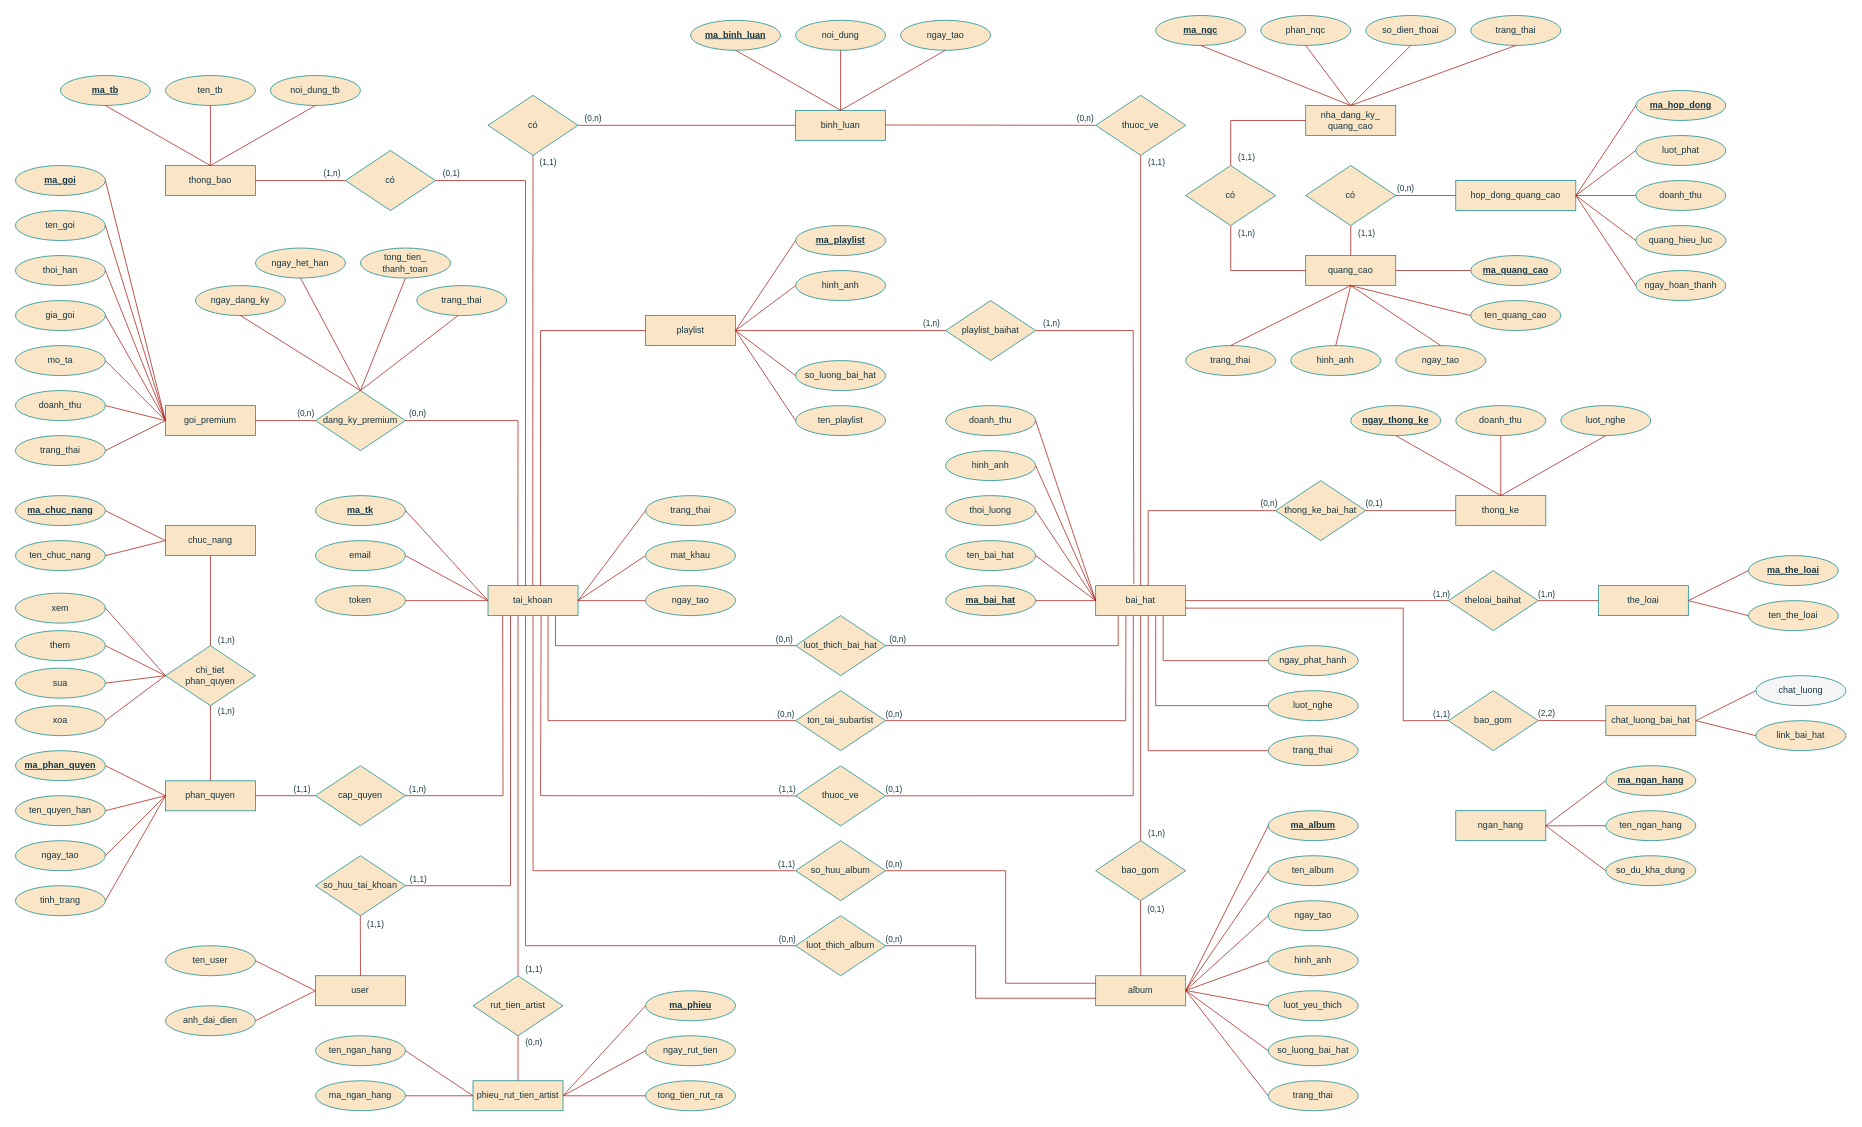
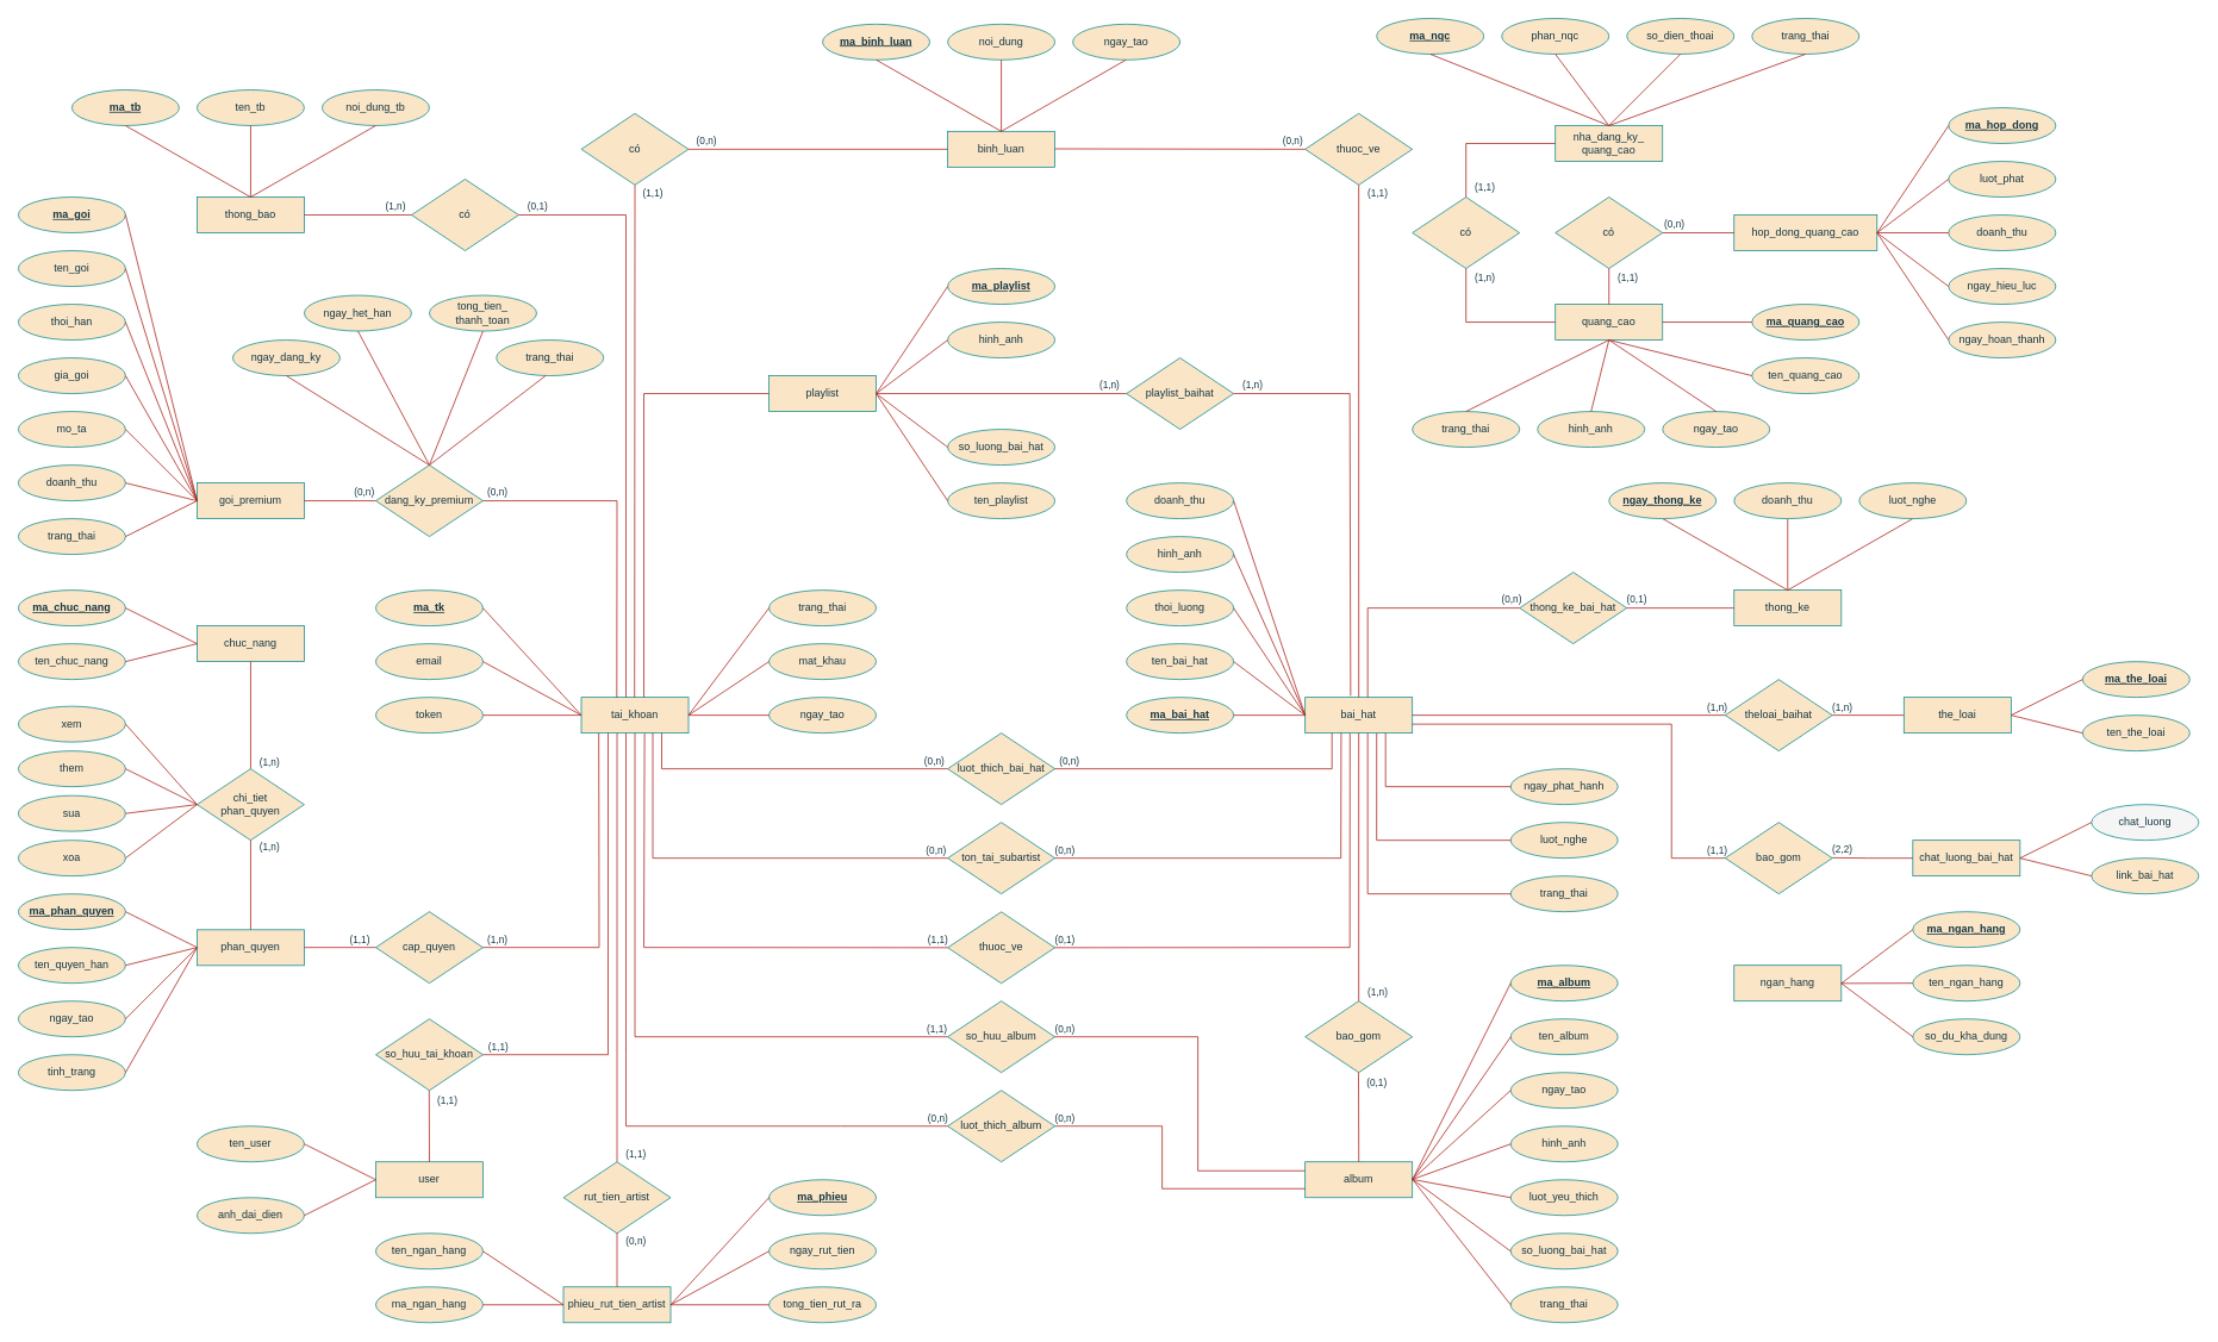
- <mxCell id="253" value="quang_hieu_luc" style="ellipse;whiteSpace=wrap;html=1;rounded=0;labelBackgroundColor=none;fillColor=#FAE5C7;strokeColor=#0F8B8D;fontColor=#143642;" parent="1" vertex="1"><mxGeometry x="2180" y="300" width="120" height="40" as="geometry" /></mxCell>
+ <mxCell id="253" value="ngay_hieu_luc" style="ellipse;whiteSpace=wrap;html=1;rounded=0;labelBackgroundColor=none;fillColor=#FAE5C7;strokeColor=#0F8B8D;fontColor=#143642;" parent="1" vertex="1"><mxGeometry x="2180" y="300" width="120" height="40" as="geometry" /></mxCell>
